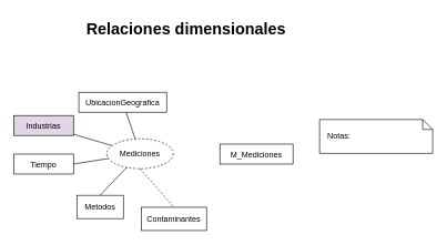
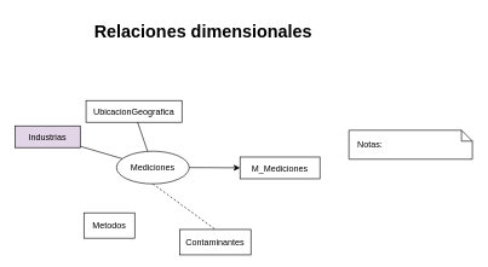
- <mxCell id="16" value="&lt;div&gt;Notas:&lt;/div&gt;" style="shape=note;size=15;align=left;spacingLeft=10;html=1;whiteSpace=wrap;" parent="1" vertex="1"><mxGeometry x="480" y="179" width="170" height="51" as="geometry" /></mxCell>
+ <mxCell id="16" value="&lt;div&gt;Notas:&lt;/div&gt;" style="shape=note;size=15;align=left;spacingLeft=10;html=1;whiteSpace=wrap;" parent="1" vertex="1"><mxGeometry x="480" y="179" width="170" height="40" as="geometry" /></mxCell>
- <mxCell id="7" value="Mediciones" style="ellipse;dashed=1;" parent="1" vertex="1"><mxGeometry x="160" y="208" width="100" height="45" as="geometry" /></mxCell>
+ <mxCell id="7" value="Mediciones" style="ellipse" parent="1" vertex="1"><mxGeometry x="160" y="208" width="100" height="45" as="geometry" /></mxCell>
+ <mxCell id="12" value="" style="edgeStyle=none;" parent="1" source="7" target="6" edge="1"><mxGeometry width="100" height="100" relative="1" as="geometry"><mxPoint x="330" y="344" as="sourcePoint" /><mxPoint x="330" y="307" as="targetPoint" /></mxGeometry></mxCell>
- <mxCell id="10" value="" style="edgeStyle=none;endArrow=none;entryX=1;entryY=0.5" parent="1" source="7" target="4" edge="1"><mxGeometry width="100" height="100" relative="1" as="geometry"><mxPoint x="184.25" y="224.77" as="sourcePoint" /><mxPoint x="120" y="211.19" as="targetPoint" /></mxGeometry></mxCell>
- <mxCell id="4" value="Tiempo" style="" parent="1" vertex="1"><mxGeometry x="20" y="231" width="90" height="30" as="geometry" /></mxCell>
- <mxCell id="11" value="" style="edgeStyle=none;endArrow=none;entryX=0.5;entryY=0" parent="1" source="7" target="5" edge="1"><mxGeometry width="100" height="100" relative="1" as="geometry"><mxPoint x="170" y="240.5" as="sourcePoint" /><mxPoint x="120" y="256" as="targetPoint" /></mxGeometry></mxCell>
- <mxCell id="14" value="Contaminantes" style="" parent="1" vertex="1"><mxGeometry x="212" y="311" width="98" height="35" as="geometry" /></mxCell>
+ <mxCell id="14" value="Contaminantes" style="" parent="1" vertex="1"><mxGeometry x="247" y="316" width="98" height="35" as="geometry" /></mxCell>
